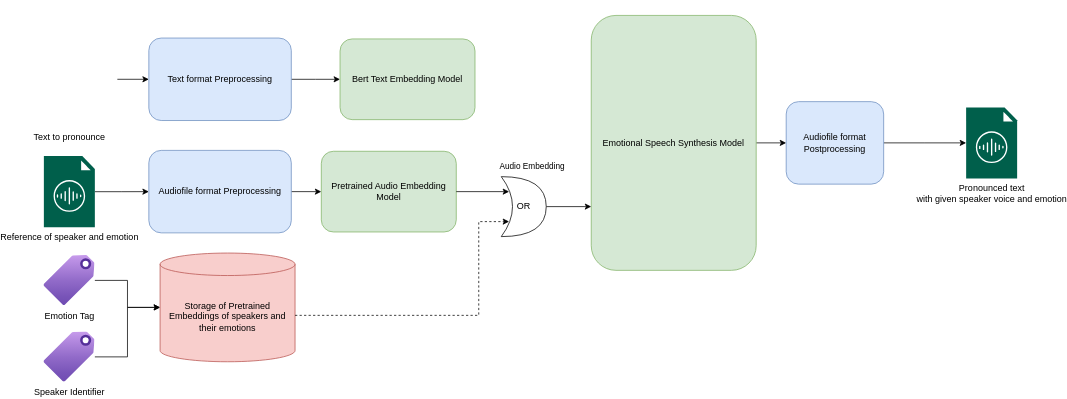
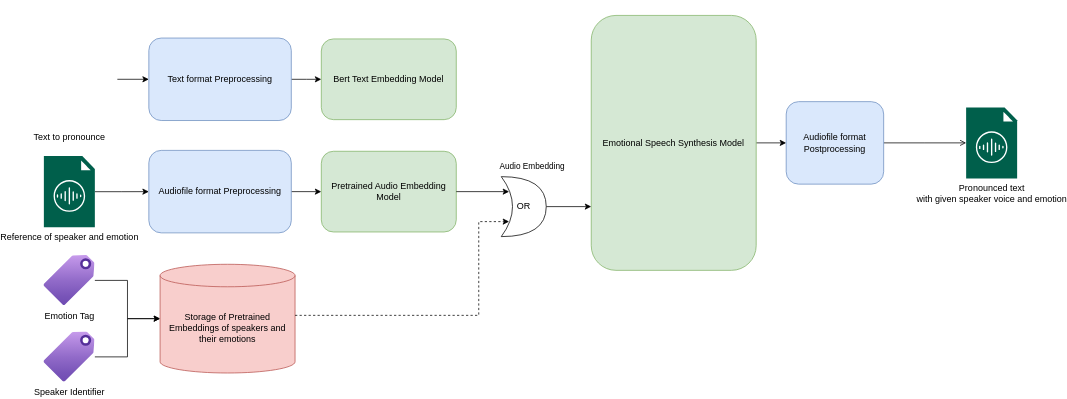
- <mxCell id="21" value="Bert Text Embedding Model" style="rounded=1;whiteSpace=wrap;html=1;fillColor=#d5e8d4;strokeColor=#82b366;" vertex="1" parent="1"><mxGeometry x="445" y="51.36" width="180" height="107.64" as="geometry" /></mxCell>
+ <mxCell id="21" value="Bert Text Embedding Model" style="rounded=1;whiteSpace=wrap;html=1;fillColor=#d5e8d4;strokeColor=#82b366;" vertex="1" parent="1"><mxGeometry x="420" y="51.36" width="180" height="107.64" as="geometry" /></mxCell>
- <mxCell id="13" value="" style="edgeStyle=orthogonalEdgeStyle;rounded=0;orthogonalLoop=1;jettySize=auto;html=1;" edge="1" parent="1" source="14" target="15"><mxGeometry relative="1" as="geometry" /></mxCell>
+ <mxCell id="13" value="" style="edgeStyle=orthogonalEdgeStyle;rounded=0;orthogonalLoop=1;jettySize=auto;html=1;endArrow=open;" edge="1" parent="1" source="14" target="15"><mxGeometry relative="1" as="geometry" /></mxCell>
- <mxCell id="20" value="Storage of Pretrained Embeddings of speakers and their emotions" style="shape=cylinder3;whiteSpace=wrap;html=1;boundedLbl=1;backgroundOutline=1;size=15;fillColor=#f8cecc;strokeColor=#b85450;" vertex="1" parent="1"><mxGeometry x="205" y="336.9" width="180" height="145" as="geometry" /></mxCell>
+ <mxCell id="20" value="Storage of Pretrained Embeddings of speakers and their emotions" style="shape=cylinder3;whiteSpace=wrap;html=1;boundedLbl=1;backgroundOutline=1;size=15;fillColor=#f8cecc;strokeColor=#b85450;" vertex="1" parent="1"><mxGeometry x="205" y="351.9" width="180" height="145" as="geometry" /></mxCell>
